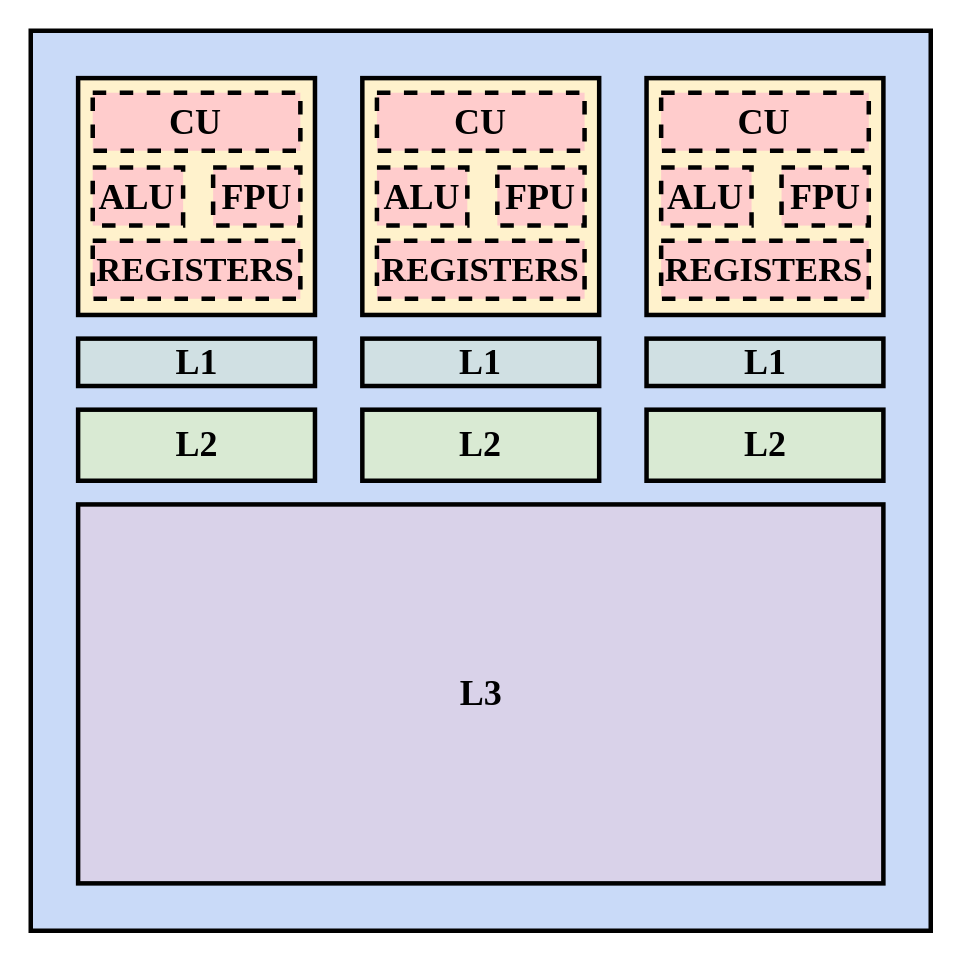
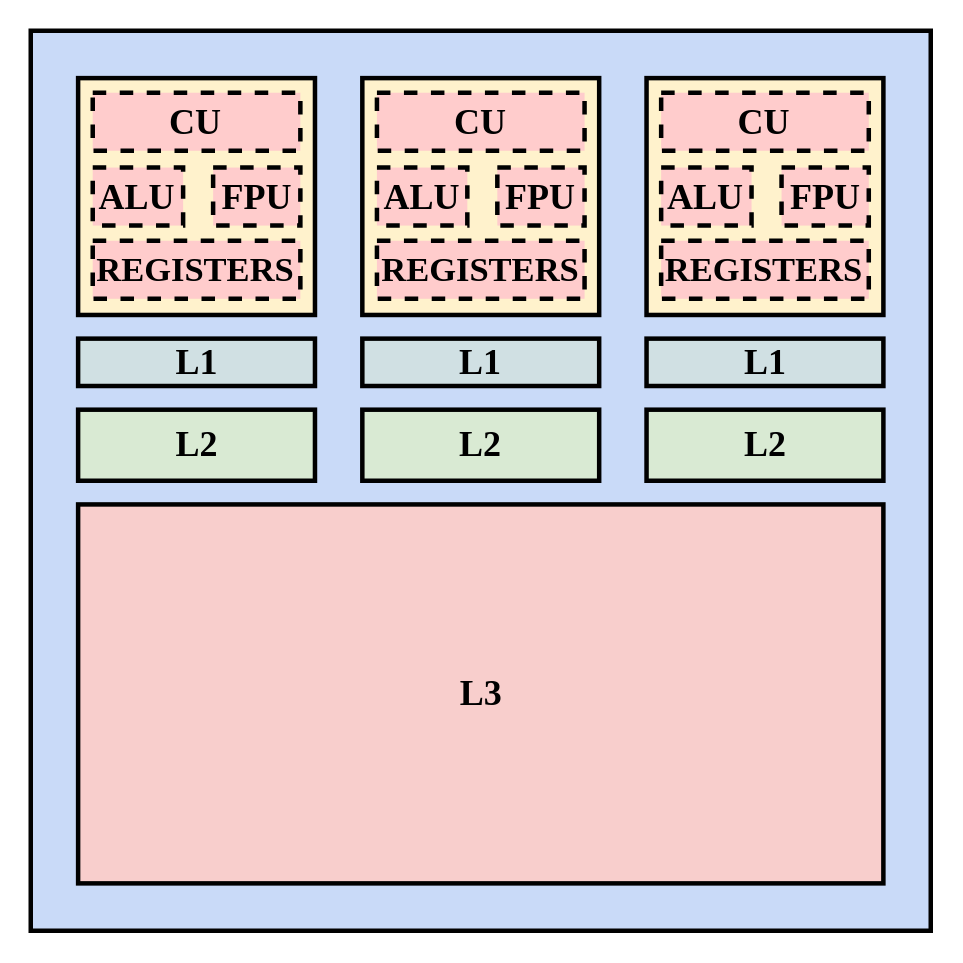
- <mxCell id="10" value="L3" style="rounded=0;whiteSpace=wrap;html=1;strokeWidth=3;fillColor=#D9D2E9;fontFamily=DMCA Sans Serif;fontSize=24;fontStyle=1" parent="2" vertex="1"><mxGeometry x="31.579" y="315.789" width="536.842" height="252.632" as="geometry" /></mxCell>
+ <mxCell id="10" value="L3" style="rounded=0;whiteSpace=wrap;html=1;strokeWidth=3;fillColor=#f8cecc;fontFamily=DMCA Sans Serif;fontSize=24;fontStyle=1;" parent="2" vertex="1"><mxGeometry x="31.579" y="315.789" width="536.842" height="252.632" as="geometry" /></mxCell>
